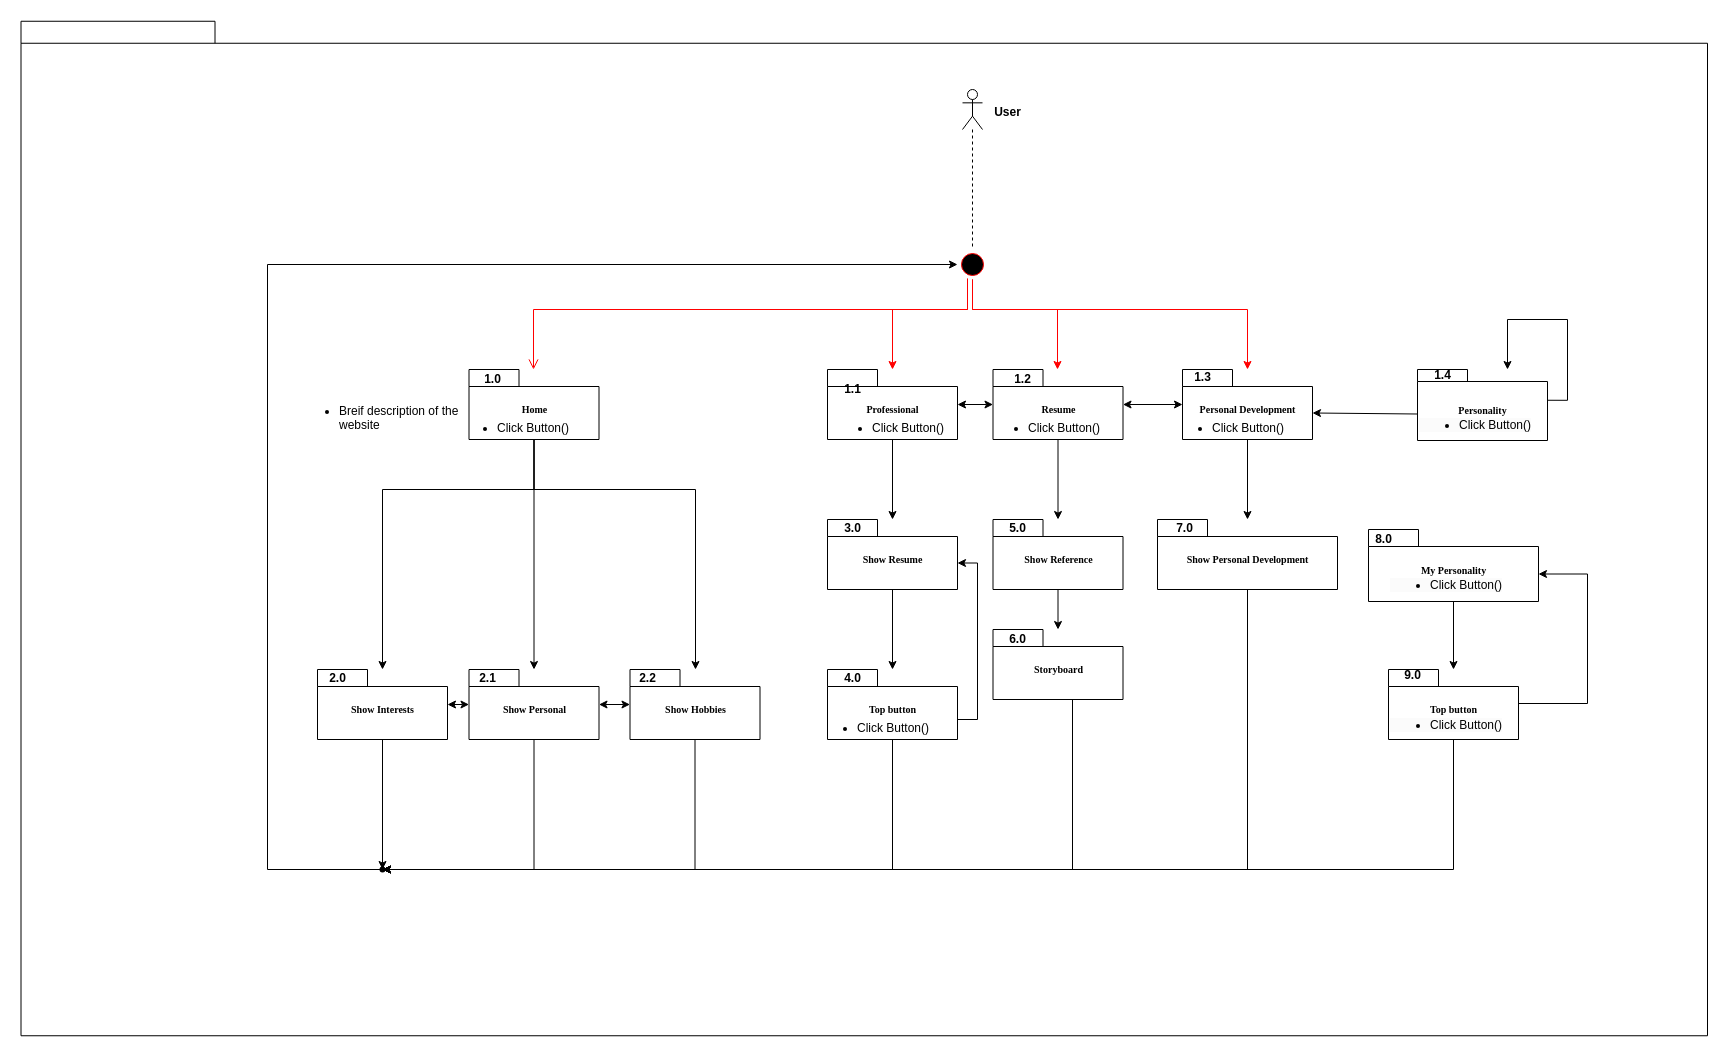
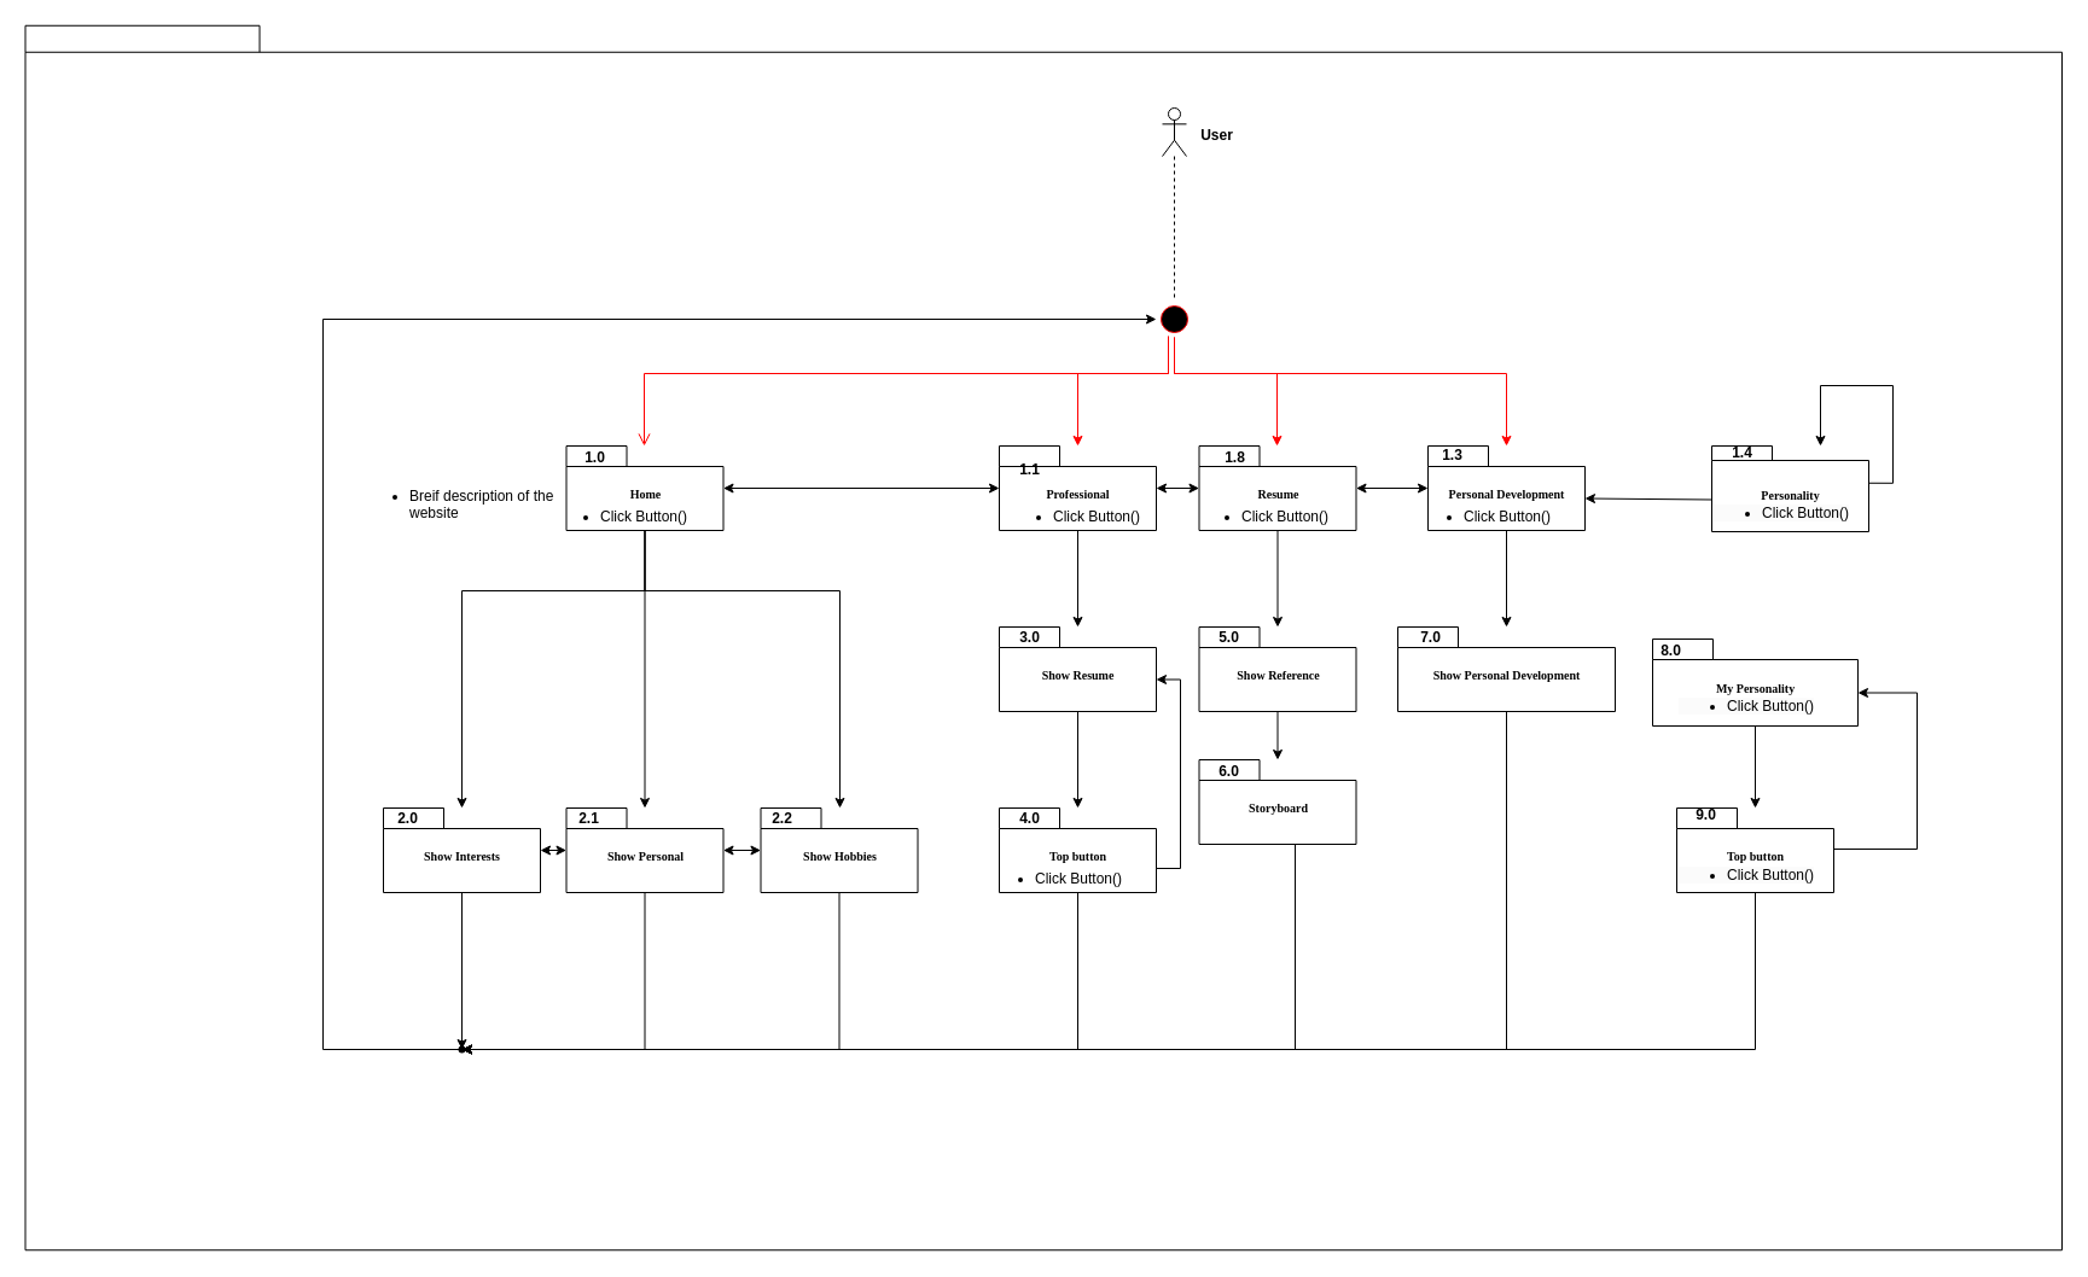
- <mxCell id="24" value="1.2" style="text;align=center;fontStyle=1;verticalAlign=middle;spacingLeft=3;spacingRight=3;strokeColor=none;rotatable=0;points=[[0,0.5],[1,0.5]];portConstraint=eastwest;html=1;" parent="1" vertex="1"><mxGeometry x="1007" y="369" width="30" height="20" as="geometry" /></mxCell>
+ <mxCell id="24" value="1.8" style="text;align=center;fontStyle=1;verticalAlign=middle;spacingLeft=3;spacingRight=3;strokeColor=none;rotatable=0;points=[[0,0.5],[1,0.5]];portConstraint=eastwest;html=1;" parent="1" vertex="1"><mxGeometry x="1007" y="369" width="30" height="20" as="geometry" /></mxCell>
+ <mxCell id="60" value="" style="endArrow=classic;startArrow=classic;html=1;rounded=0;" parent="1" source="17" target="13" edge="1"><mxGeometry width="50" height="50" relative="1" as="geometry"><mxPoint x="787" y="589" as="sourcePoint" /><mxPoint x="837" y="539" as="targetPoint" /></mxGeometry></mxCell>
